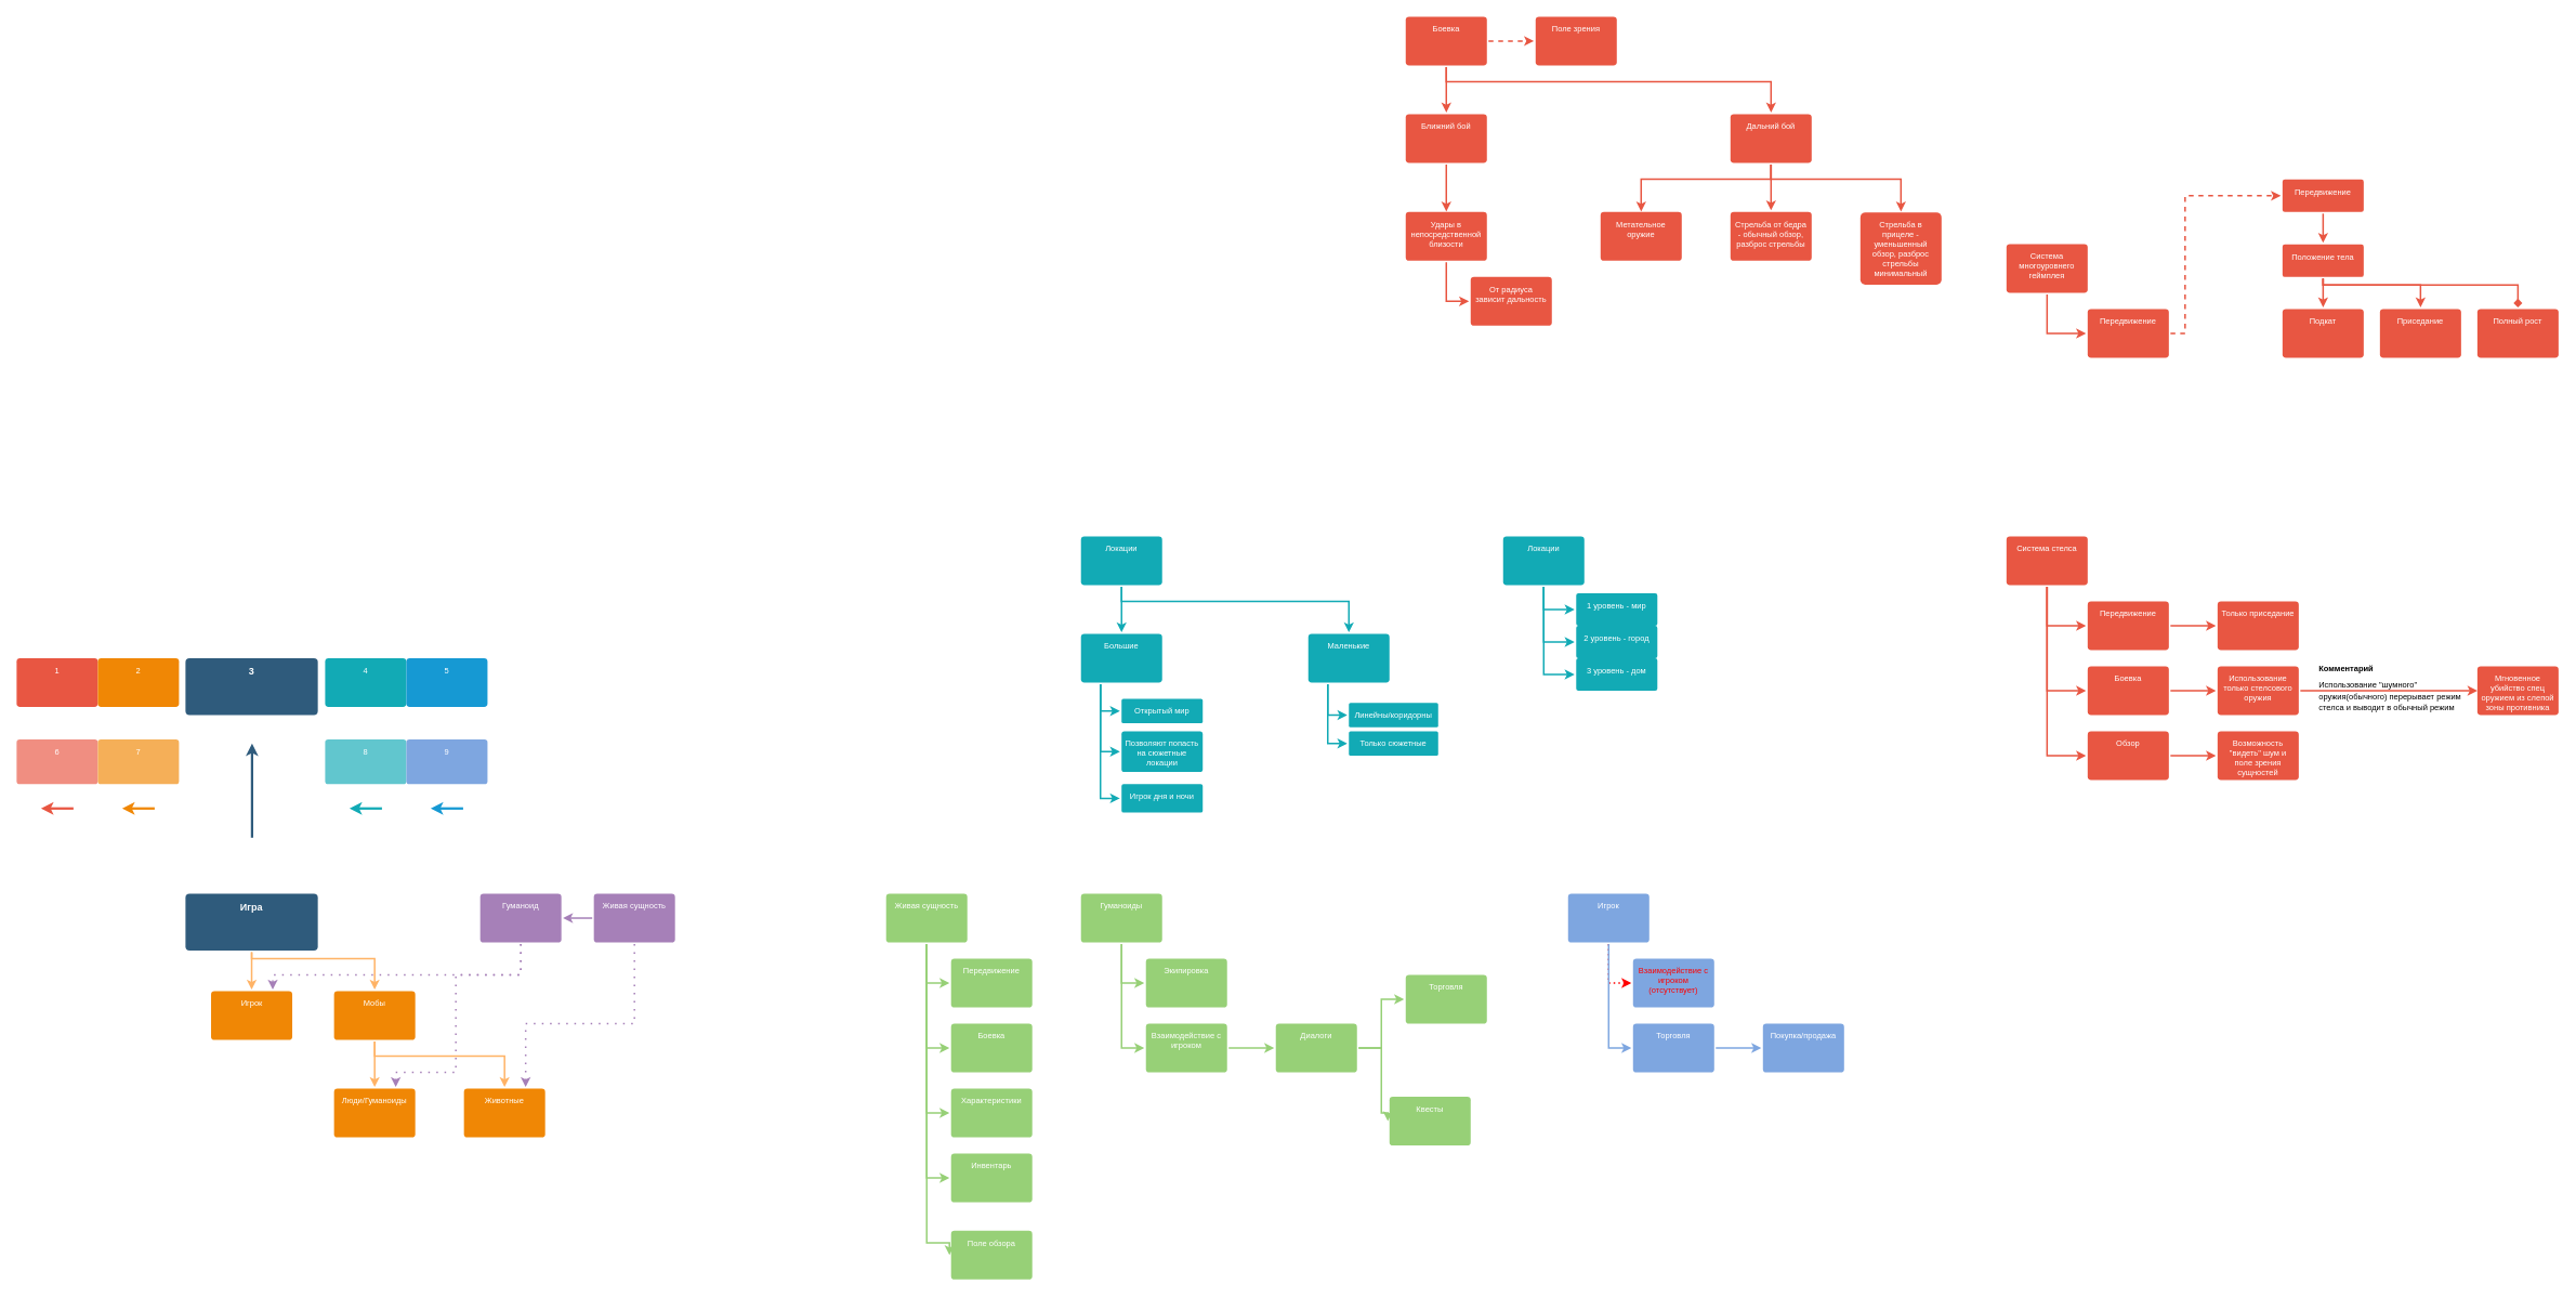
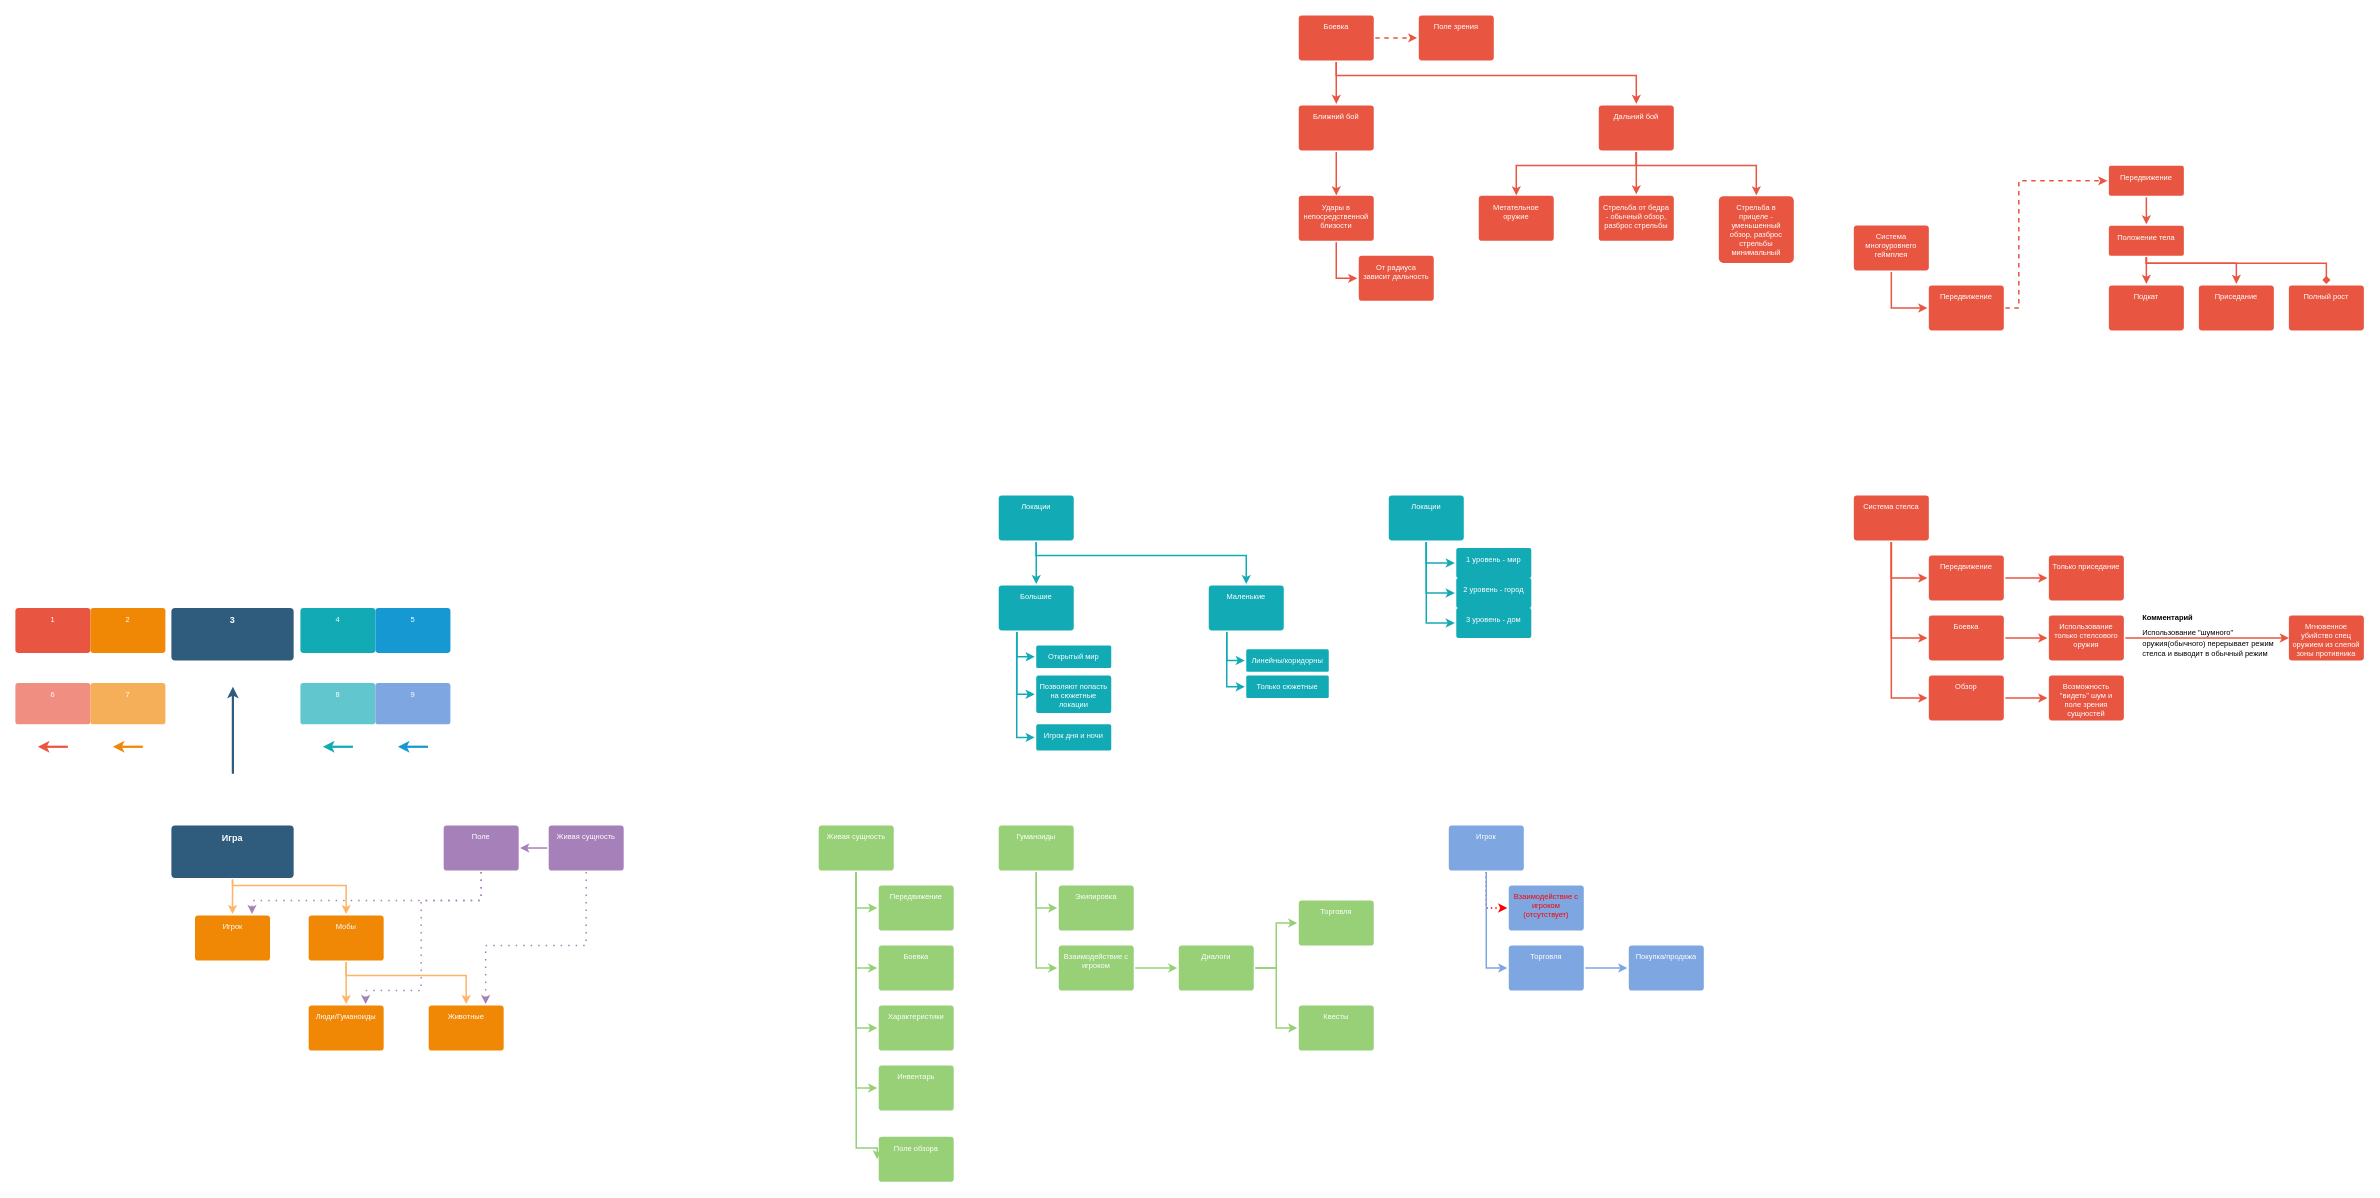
- <mxCell id="39" value="Гуманоид" style="rounded=1;whiteSpace=wrap;html=1;shadow=0;labelBackgroundColor=none;strokeColor=none;strokeWidth=3;fillColor=#A680B8;fontFamily=Helvetica;fontSize=10;fontColor=#FFFFFF;align=center;spacing=5;fontStyle=0;arcSize=7;perimeterSpacing=2;verticalAlign=top;" vertex="1" parent="1"><mxGeometry x="591" y="1100" width="100" height="60" as="geometry" /></mxCell>
+ <mxCell id="39" value="Поле" style="rounded=1;whiteSpace=wrap;html=1;shadow=0;labelBackgroundColor=none;strokeColor=none;strokeWidth=3;fillColor=#A680B8;fontFamily=Helvetica;fontSize=10;fontColor=#FFFFFF;align=center;spacing=5;fontStyle=0;arcSize=7;perimeterSpacing=2;verticalAlign=top;" vertex="1" parent="1"><mxGeometry x="591" y="1100" width="100" height="60" as="geometry" /></mxCell>
- <mxCell id="51" value="Квесты" style="rounded=1;whiteSpace=wrap;html=1;shadow=0;labelBackgroundColor=none;strokeColor=none;strokeWidth=3;fillColor=#97D077;fontFamily=Helvetica;fontSize=10;fontColor=#FFFFFF;align=center;spacing=5;fontStyle=0;arcSize=7;perimeterSpacing=2;verticalAlign=top;" vertex="1" parent="1"><mxGeometry x="1711" y="1350" width="100" height="60" as="geometry" /></mxCell>
+ <mxCell id="51" value="Квесты" style="rounded=1;whiteSpace=wrap;html=1;shadow=0;labelBackgroundColor=none;strokeColor=none;strokeWidth=3;fillColor=#97D077;fontFamily=Helvetica;fontSize=10;fontColor=#FFFFFF;align=center;spacing=5;fontStyle=0;arcSize=7;perimeterSpacing=2;verticalAlign=top;" vertex="1" parent="1"><mxGeometry x="1731" y="1340" width="100" height="60" as="geometry" /></mxCell>
